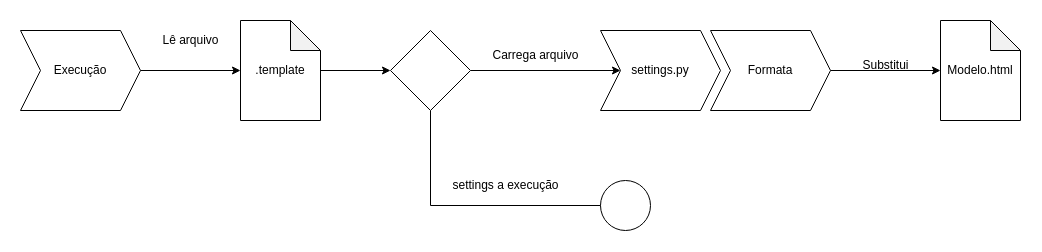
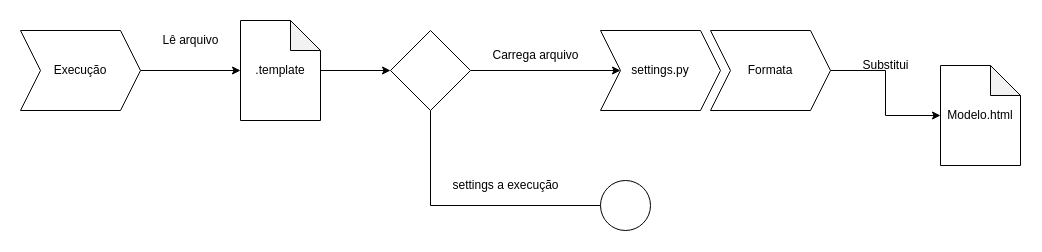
- <mxCell id="9" value="Modelo.html" style="shape=note;whiteSpace=wrap;html=1;backgroundOutline=1;darkOpacity=0.05;" parent="1" vertex="1"><mxGeometry x="940" y="20" width="80" height="100" as="geometry" /></mxCell>
+ <mxCell id="9" value="Modelo.html" style="shape=note;whiteSpace=wrap;html=1;backgroundOutline=1;darkOpacity=0.05;" parent="1" vertex="1"><mxGeometry x="940" y="65" width="80" height="100" as="geometry" /></mxCell>
